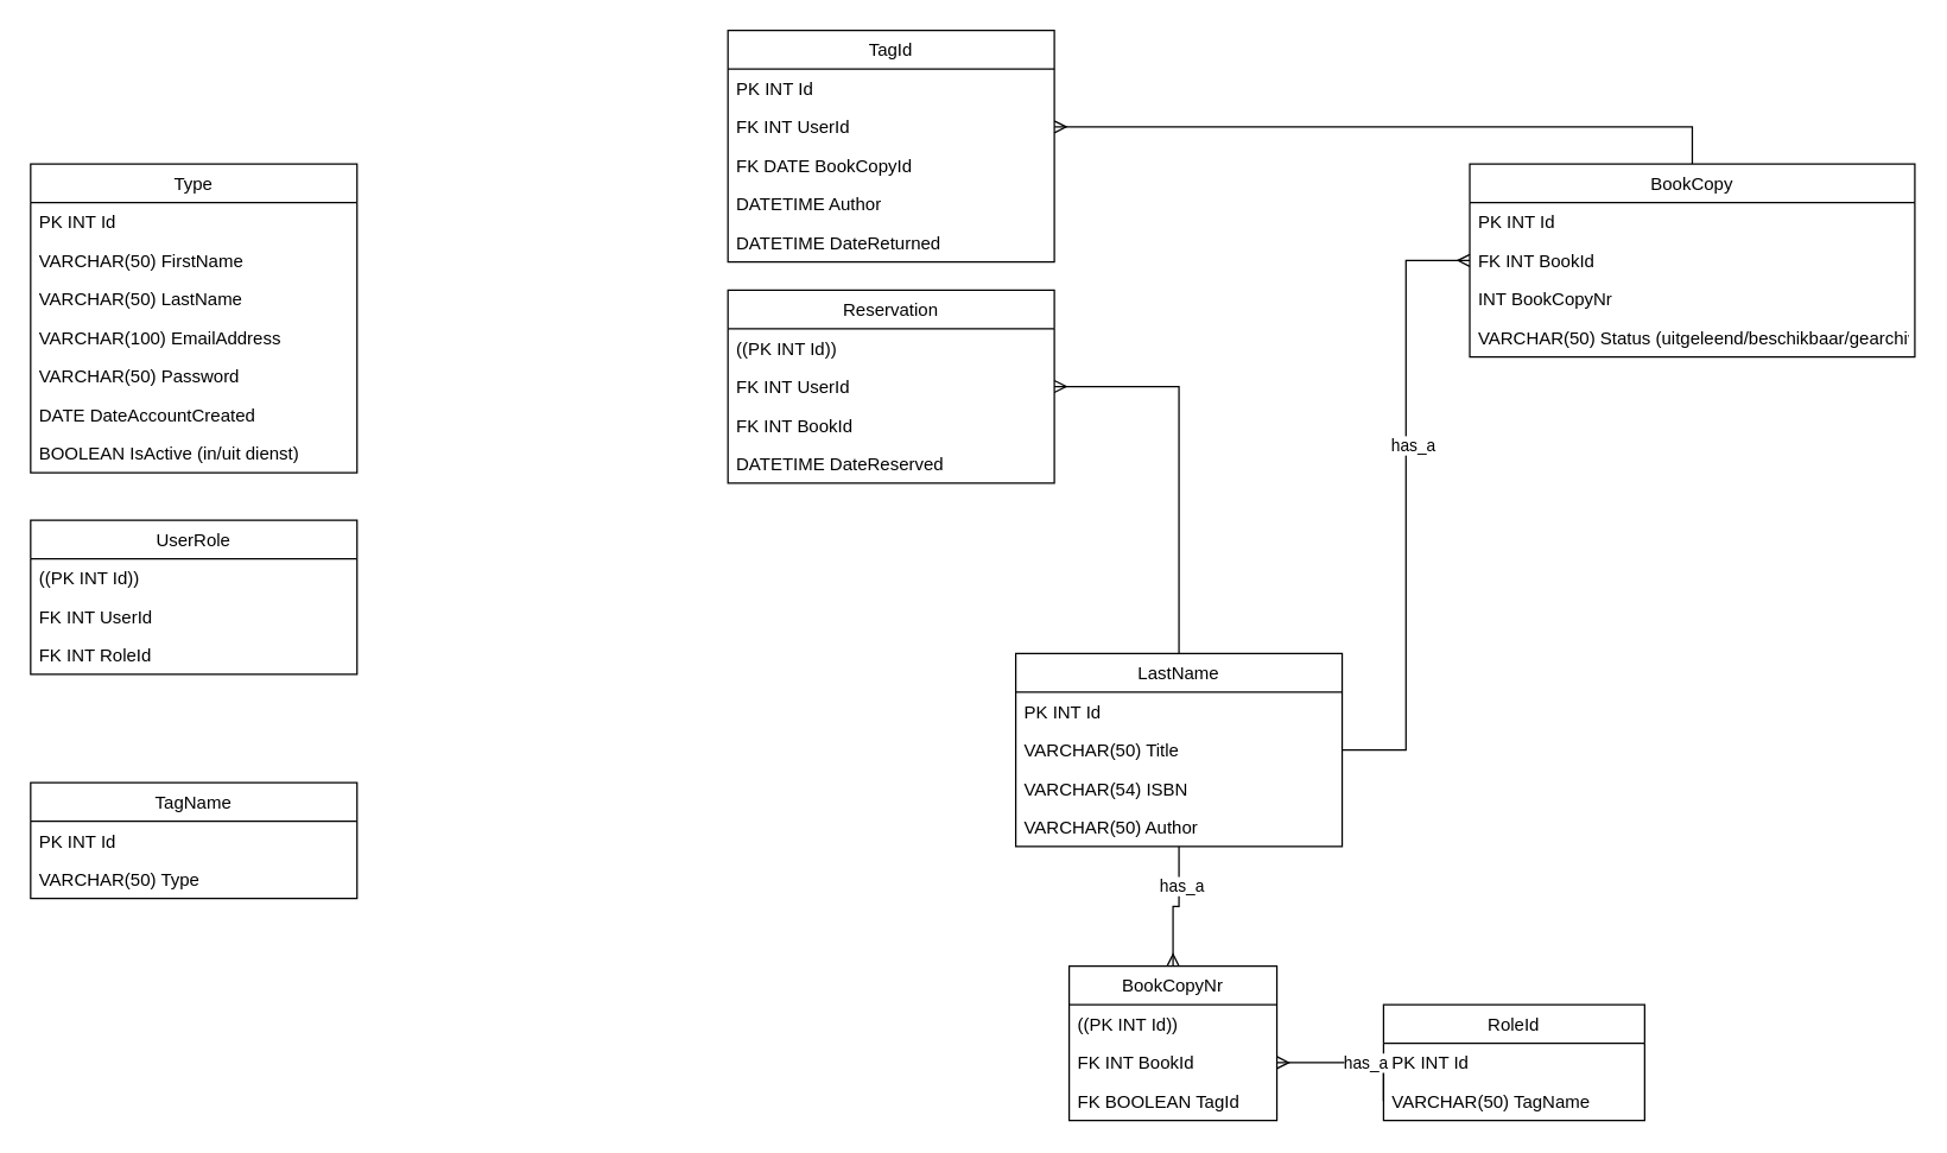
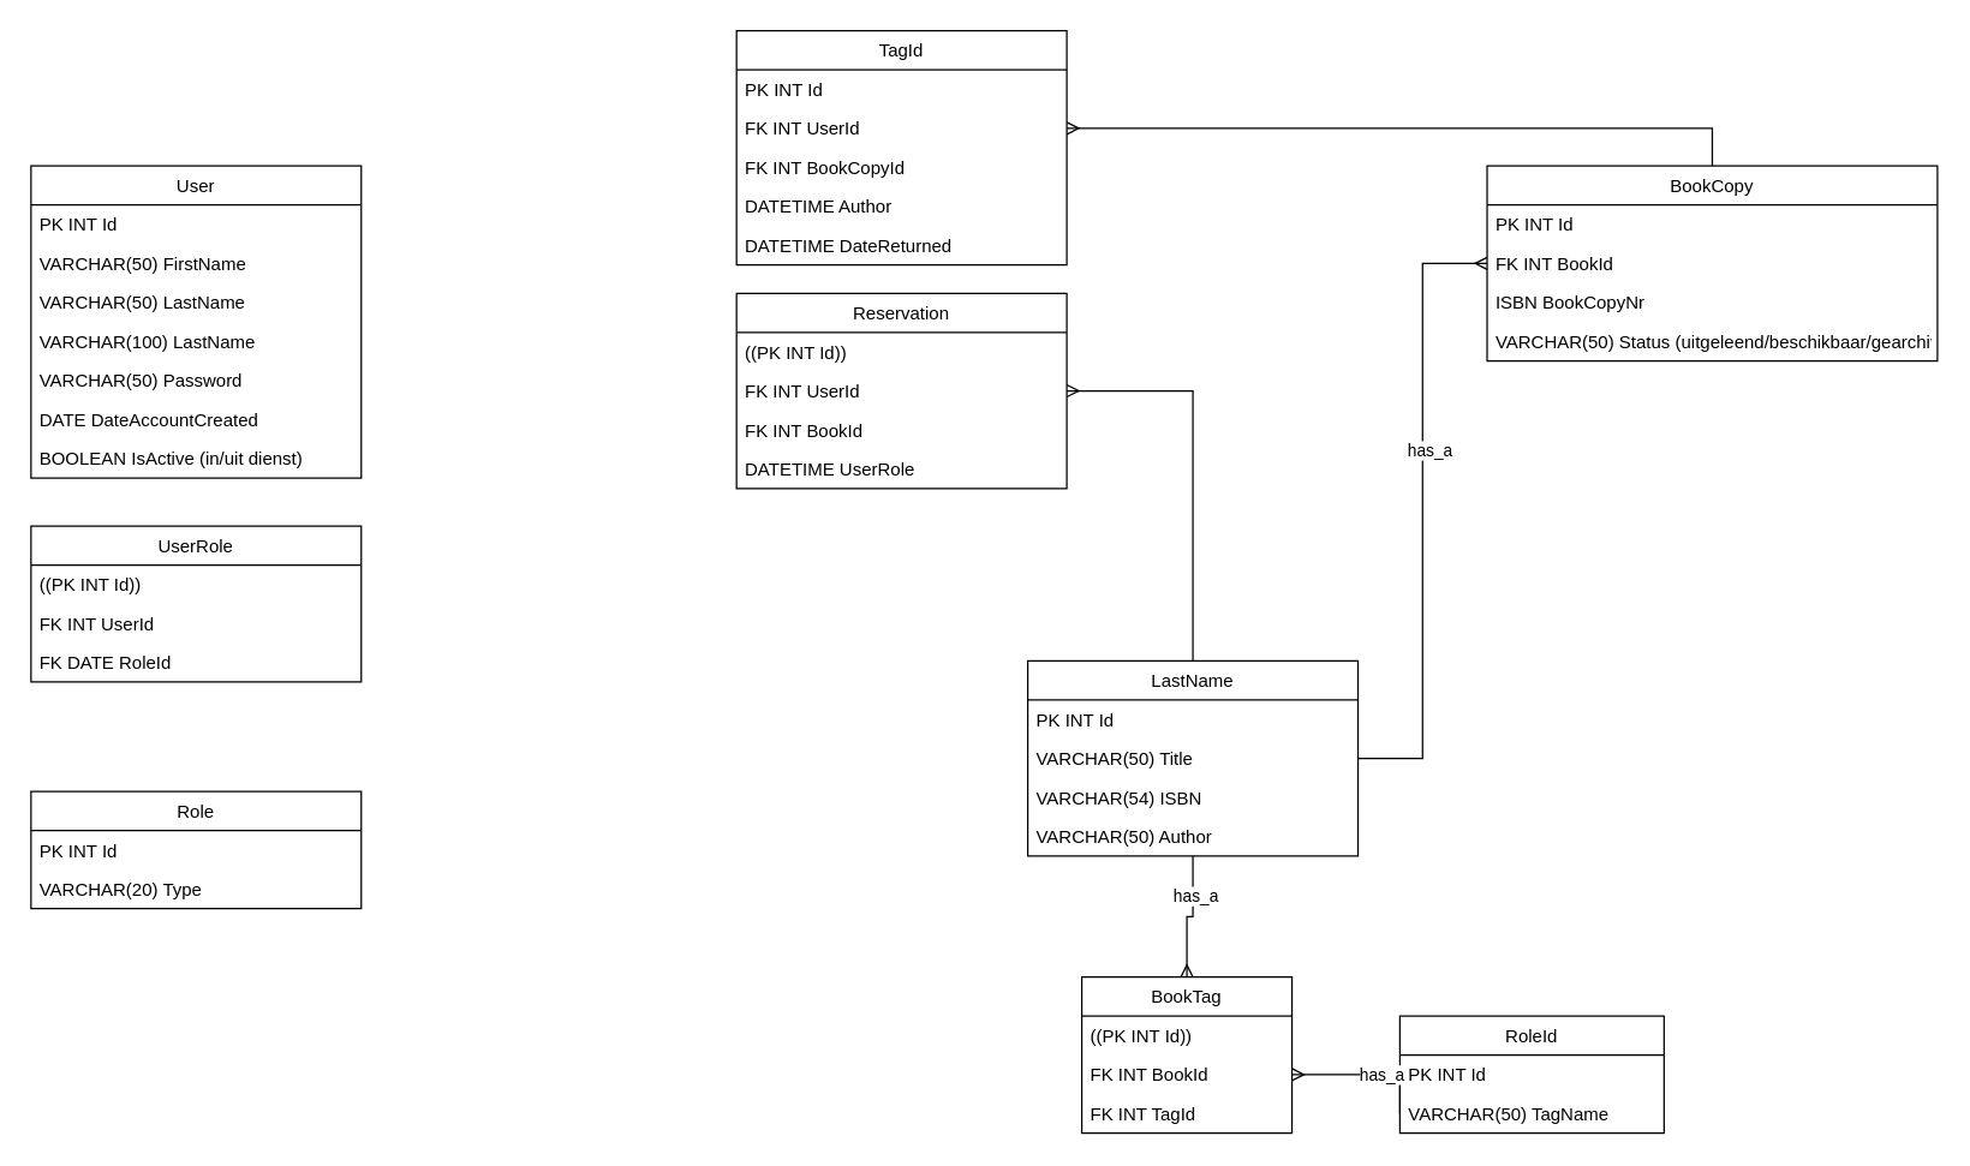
- <mxCell id="45" value="FK DATE BookCopyId" style="text;strokeColor=none;fillColor=none;align=left;verticalAlign=top;spacingLeft=4;spacingRight=4;overflow=hidden;rotatable=0;points=[[0,0.5],[1,0.5]];portConstraint=eastwest;" vertex="1" parent="42"><mxGeometry y="78" width="220" height="26" as="geometry" /></mxCell>
+ <mxCell id="45" value="FK INT BookCopyId" style="text;strokeColor=none;fillColor=none;align=left;verticalAlign=top;spacingLeft=4;spacingRight=4;overflow=hidden;rotatable=0;points=[[0,0.5],[1,0.5]];portConstraint=eastwest;" vertex="1" parent="42"><mxGeometry y="78" width="220" height="26" as="geometry" /></mxCell>
- <mxCell id="2" value="Type" style="swimlane;fontStyle=0;childLayout=stackLayout;horizontal=1;startSize=26;fillColor=none;horizontalStack=0;resizeParent=1;resizeParentMax=0;resizeLast=0;collapsible=1;marginBottom=0;" vertex="1" parent="1"><mxGeometry x="20" y="110" width="220" height="208" as="geometry" /></mxCell>
+ <mxCell id="2" value="User" style="swimlane;fontStyle=0;childLayout=stackLayout;horizontal=1;startSize=26;fillColor=none;horizontalStack=0;resizeParent=1;resizeParentMax=0;resizeLast=0;collapsible=1;marginBottom=0;" vertex="1" parent="1"><mxGeometry x="20" y="110" width="220" height="208" as="geometry" /></mxCell>
- <mxCell id="29" value="INT BookCopyNr" style="text;strokeColor=none;fillColor=none;align=left;verticalAlign=top;spacingLeft=4;spacingRight=4;overflow=hidden;rotatable=0;points=[[0,0.5],[1,0.5]];portConstraint=eastwest;" vertex="1" parent="26"><mxGeometry y="78" width="300" height="26" as="geometry" /></mxCell>
+ <mxCell id="29" value="ISBN BookCopyNr" style="text;strokeColor=none;fillColor=none;align=left;verticalAlign=top;spacingLeft=4;spacingRight=4;overflow=hidden;rotatable=0;points=[[0,0.5],[1,0.5]];portConstraint=eastwest;" vertex="1" parent="26"><mxGeometry y="78" width="300" height="26" as="geometry" /></mxCell>
- <mxCell id="6" value="VARCHAR(100) EmailAddress" style="text;strokeColor=none;fillColor=none;align=left;verticalAlign=top;spacingLeft=4;spacingRight=4;overflow=hidden;rotatable=0;points=[[0,0.5],[1,0.5]];portConstraint=eastwest;" vertex="1" parent="2"><mxGeometry y="104" width="220" height="26" as="geometry" /></mxCell>
+ <mxCell id="6" value="VARCHAR(100) LastName" style="text;strokeColor=none;fillColor=none;align=left;verticalAlign=top;spacingLeft=4;spacingRight=4;overflow=hidden;rotatable=0;points=[[0,0.5],[1,0.5]];portConstraint=eastwest;" vertex="1" parent="2"><mxGeometry y="104" width="220" height="26" as="geometry" /></mxCell>
- <mxCell id="52" value="DATETIME DateReserved" style="text;strokeColor=none;fillColor=none;align=left;verticalAlign=top;spacingLeft=4;spacingRight=4;overflow=hidden;rotatable=0;points=[[0,0.5],[1,0.5]];portConstraint=eastwest;" vertex="1" parent="48"><mxGeometry y="104" width="220" height="26" as="geometry" /></mxCell>
+ <mxCell id="52" value="DATETIME UserRole" style="text;strokeColor=none;fillColor=none;align=left;verticalAlign=top;spacingLeft=4;spacingRight=4;overflow=hidden;rotatable=0;points=[[0,0.5],[1,0.5]];portConstraint=eastwest;" vertex="1" parent="48"><mxGeometry y="104" width="220" height="26" as="geometry" /></mxCell>
- <mxCell id="16" value="FK INT RoleId" style="text;strokeColor=none;fillColor=none;align=left;verticalAlign=top;spacingLeft=4;spacingRight=4;overflow=hidden;rotatable=0;points=[[0,0.5],[1,0.5]];portConstraint=eastwest;" vertex="1" parent="13"><mxGeometry y="78" width="220" height="26" as="geometry" /></mxCell>
+ <mxCell id="16" value="FK DATE RoleId" style="text;strokeColor=none;fillColor=none;align=left;verticalAlign=top;spacingLeft=4;spacingRight=4;overflow=hidden;rotatable=0;points=[[0,0.5],[1,0.5]];portConstraint=eastwest;" vertex="1" parent="13"><mxGeometry y="78" width="220" height="26" as="geometry" /></mxCell>
- <mxCell id="10" value="TagName" style="swimlane;fontStyle=0;childLayout=stackLayout;horizontal=1;startSize=26;fillColor=none;horizontalStack=0;resizeParent=1;resizeParentMax=0;resizeLast=0;collapsible=1;marginBottom=0;" vertex="1" parent="1"><mxGeometry x="20" y="527" width="220" height="78" as="geometry" /></mxCell>
+ <mxCell id="10" value="Role" style="swimlane;fontStyle=0;childLayout=stackLayout;horizontal=1;startSize=26;fillColor=none;horizontalStack=0;resizeParent=1;resizeParentMax=0;resizeLast=0;collapsible=1;marginBottom=0;" vertex="1" parent="1"><mxGeometry x="20" y="527" width="220" height="78" as="geometry" /></mxCell>
- <mxCell id="12" value="VARCHAR(50) Type" style="text;strokeColor=none;fillColor=none;align=left;verticalAlign=top;spacingLeft=4;spacingRight=4;overflow=hidden;rotatable=0;points=[[0,0.5],[1,0.5]];portConstraint=eastwest;" vertex="1" parent="10"><mxGeometry y="52" width="220" height="26" as="geometry" /></mxCell>
+ <mxCell id="12" value="VARCHAR(20) Type" style="text;strokeColor=none;fillColor=none;align=left;verticalAlign=top;spacingLeft=4;spacingRight=4;overflow=hidden;rotatable=0;points=[[0,0.5],[1,0.5]];portConstraint=eastwest;" vertex="1" parent="10"><mxGeometry y="52" width="220" height="26" as="geometry" /></mxCell>
- <mxCell id="33" value="BookCopyNr" style="swimlane;fontStyle=0;childLayout=stackLayout;horizontal=1;startSize=26;fillColor=none;horizontalStack=0;resizeParent=1;resizeParentMax=0;resizeLast=0;collapsible=1;marginBottom=0;" vertex="1" parent="1"><mxGeometry x="720" y="650.56" width="140" height="104" as="geometry" /></mxCell>
+ <mxCell id="33" value="BookTag" style="swimlane;fontStyle=0;childLayout=stackLayout;horizontal=1;startSize=26;fillColor=none;horizontalStack=0;resizeParent=1;resizeParentMax=0;resizeLast=0;collapsible=1;marginBottom=0;" vertex="1" parent="1"><mxGeometry x="720" y="650.56" width="140" height="104" as="geometry" /></mxCell>
- <mxCell id="36" value="FK BOOLEAN TagId" style="text;strokeColor=none;fillColor=none;align=left;verticalAlign=top;spacingLeft=4;spacingRight=4;overflow=hidden;rotatable=0;points=[[0,0.5],[1,0.5]];portConstraint=eastwest;" vertex="1" parent="33"><mxGeometry y="78" width="140" height="26" as="geometry" /></mxCell>
+ <mxCell id="36" value="FK INT TagId" style="text;strokeColor=none;fillColor=none;align=left;verticalAlign=top;spacingLeft=4;spacingRight=4;overflow=hidden;rotatable=0;points=[[0,0.5],[1,0.5]];portConstraint=eastwest;" vertex="1" parent="33"><mxGeometry y="78" width="140" height="26" as="geometry" /></mxCell>
